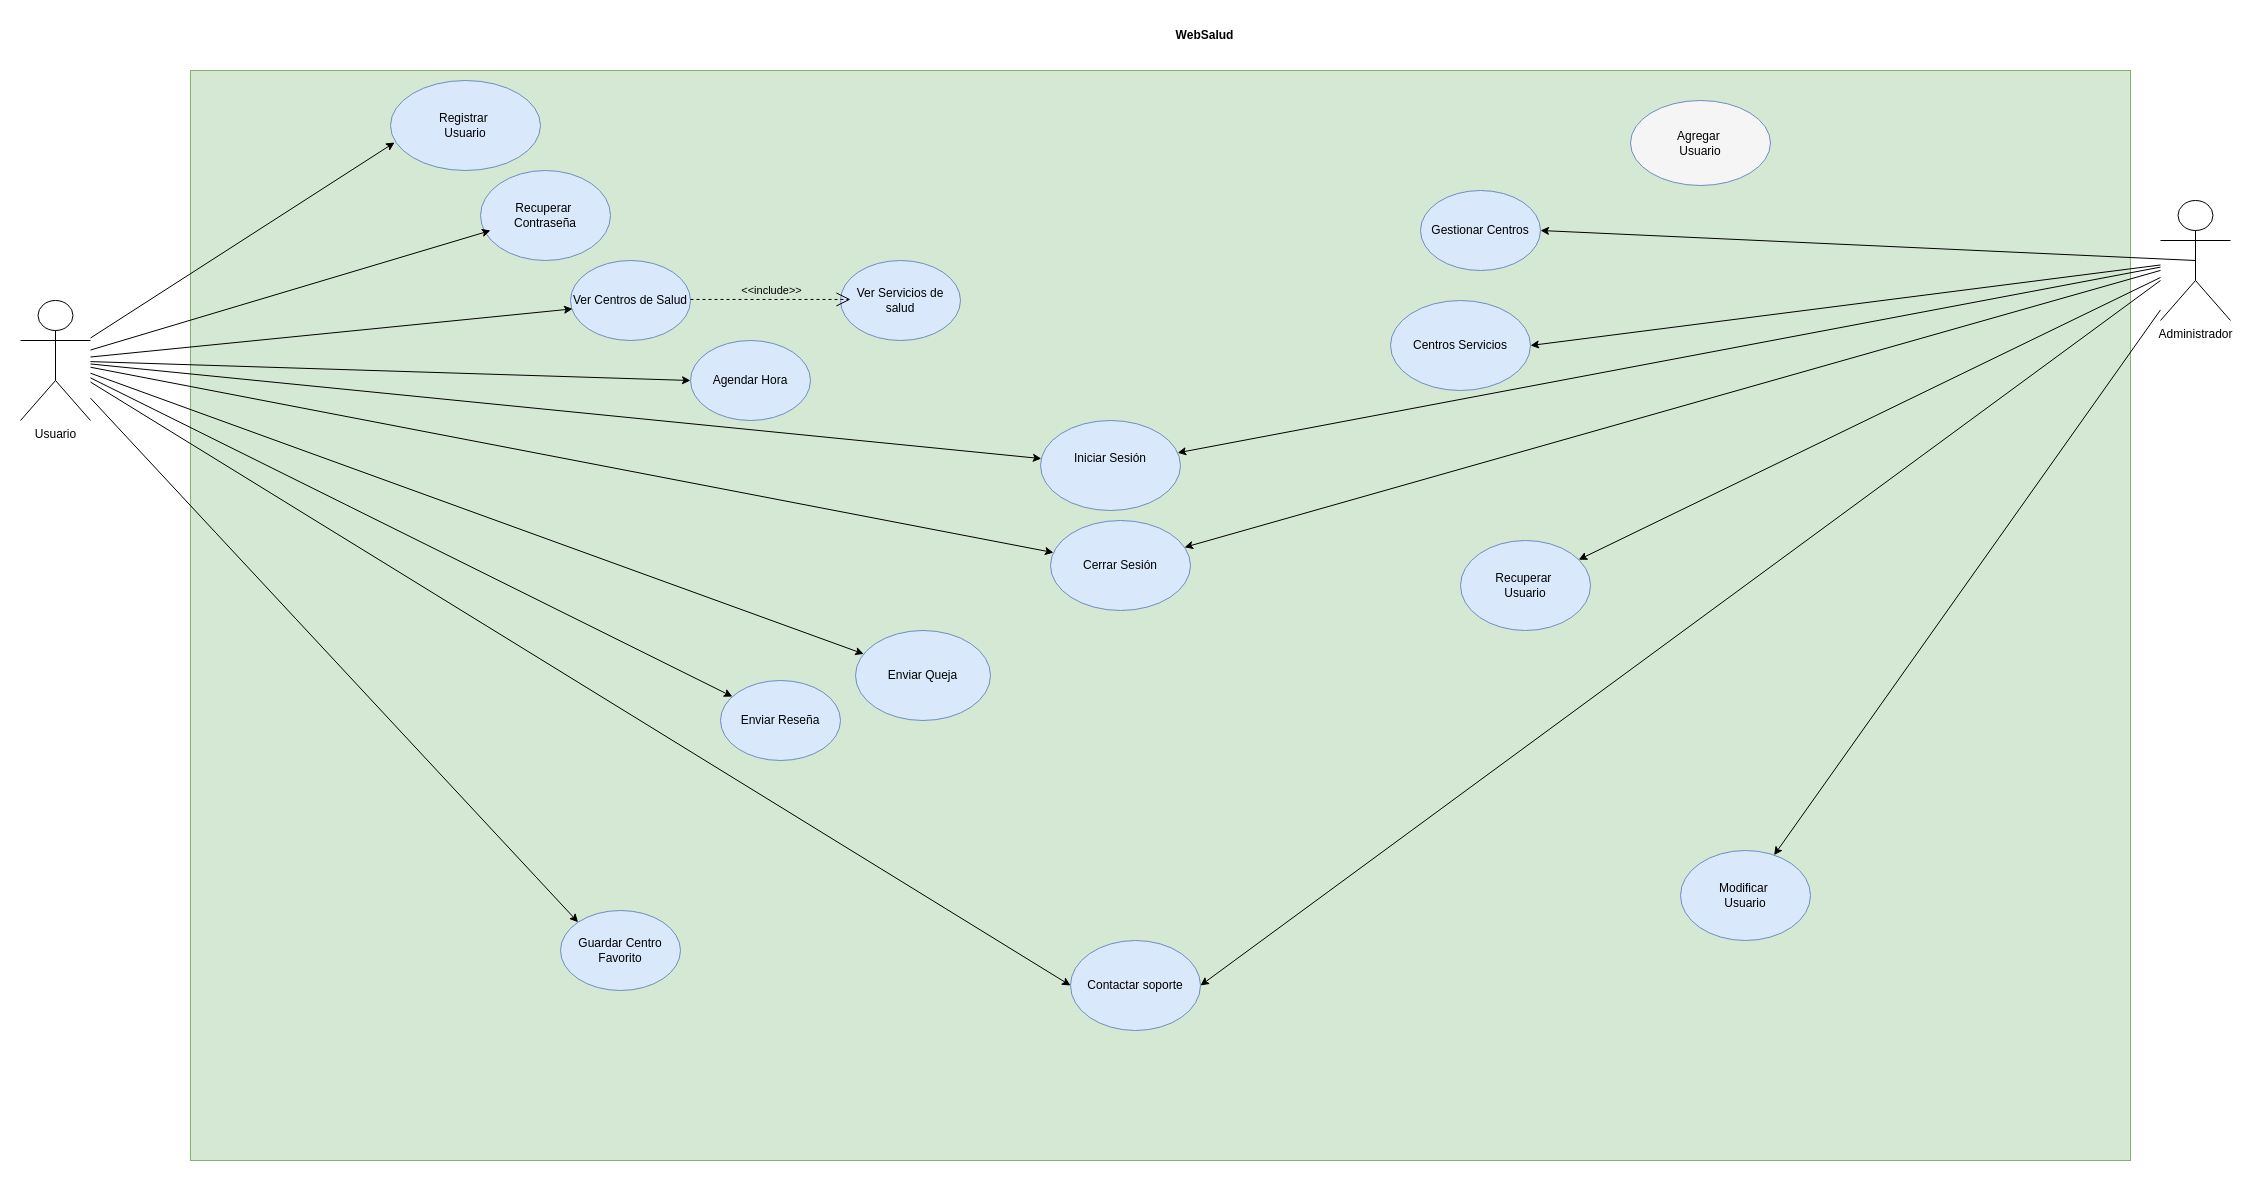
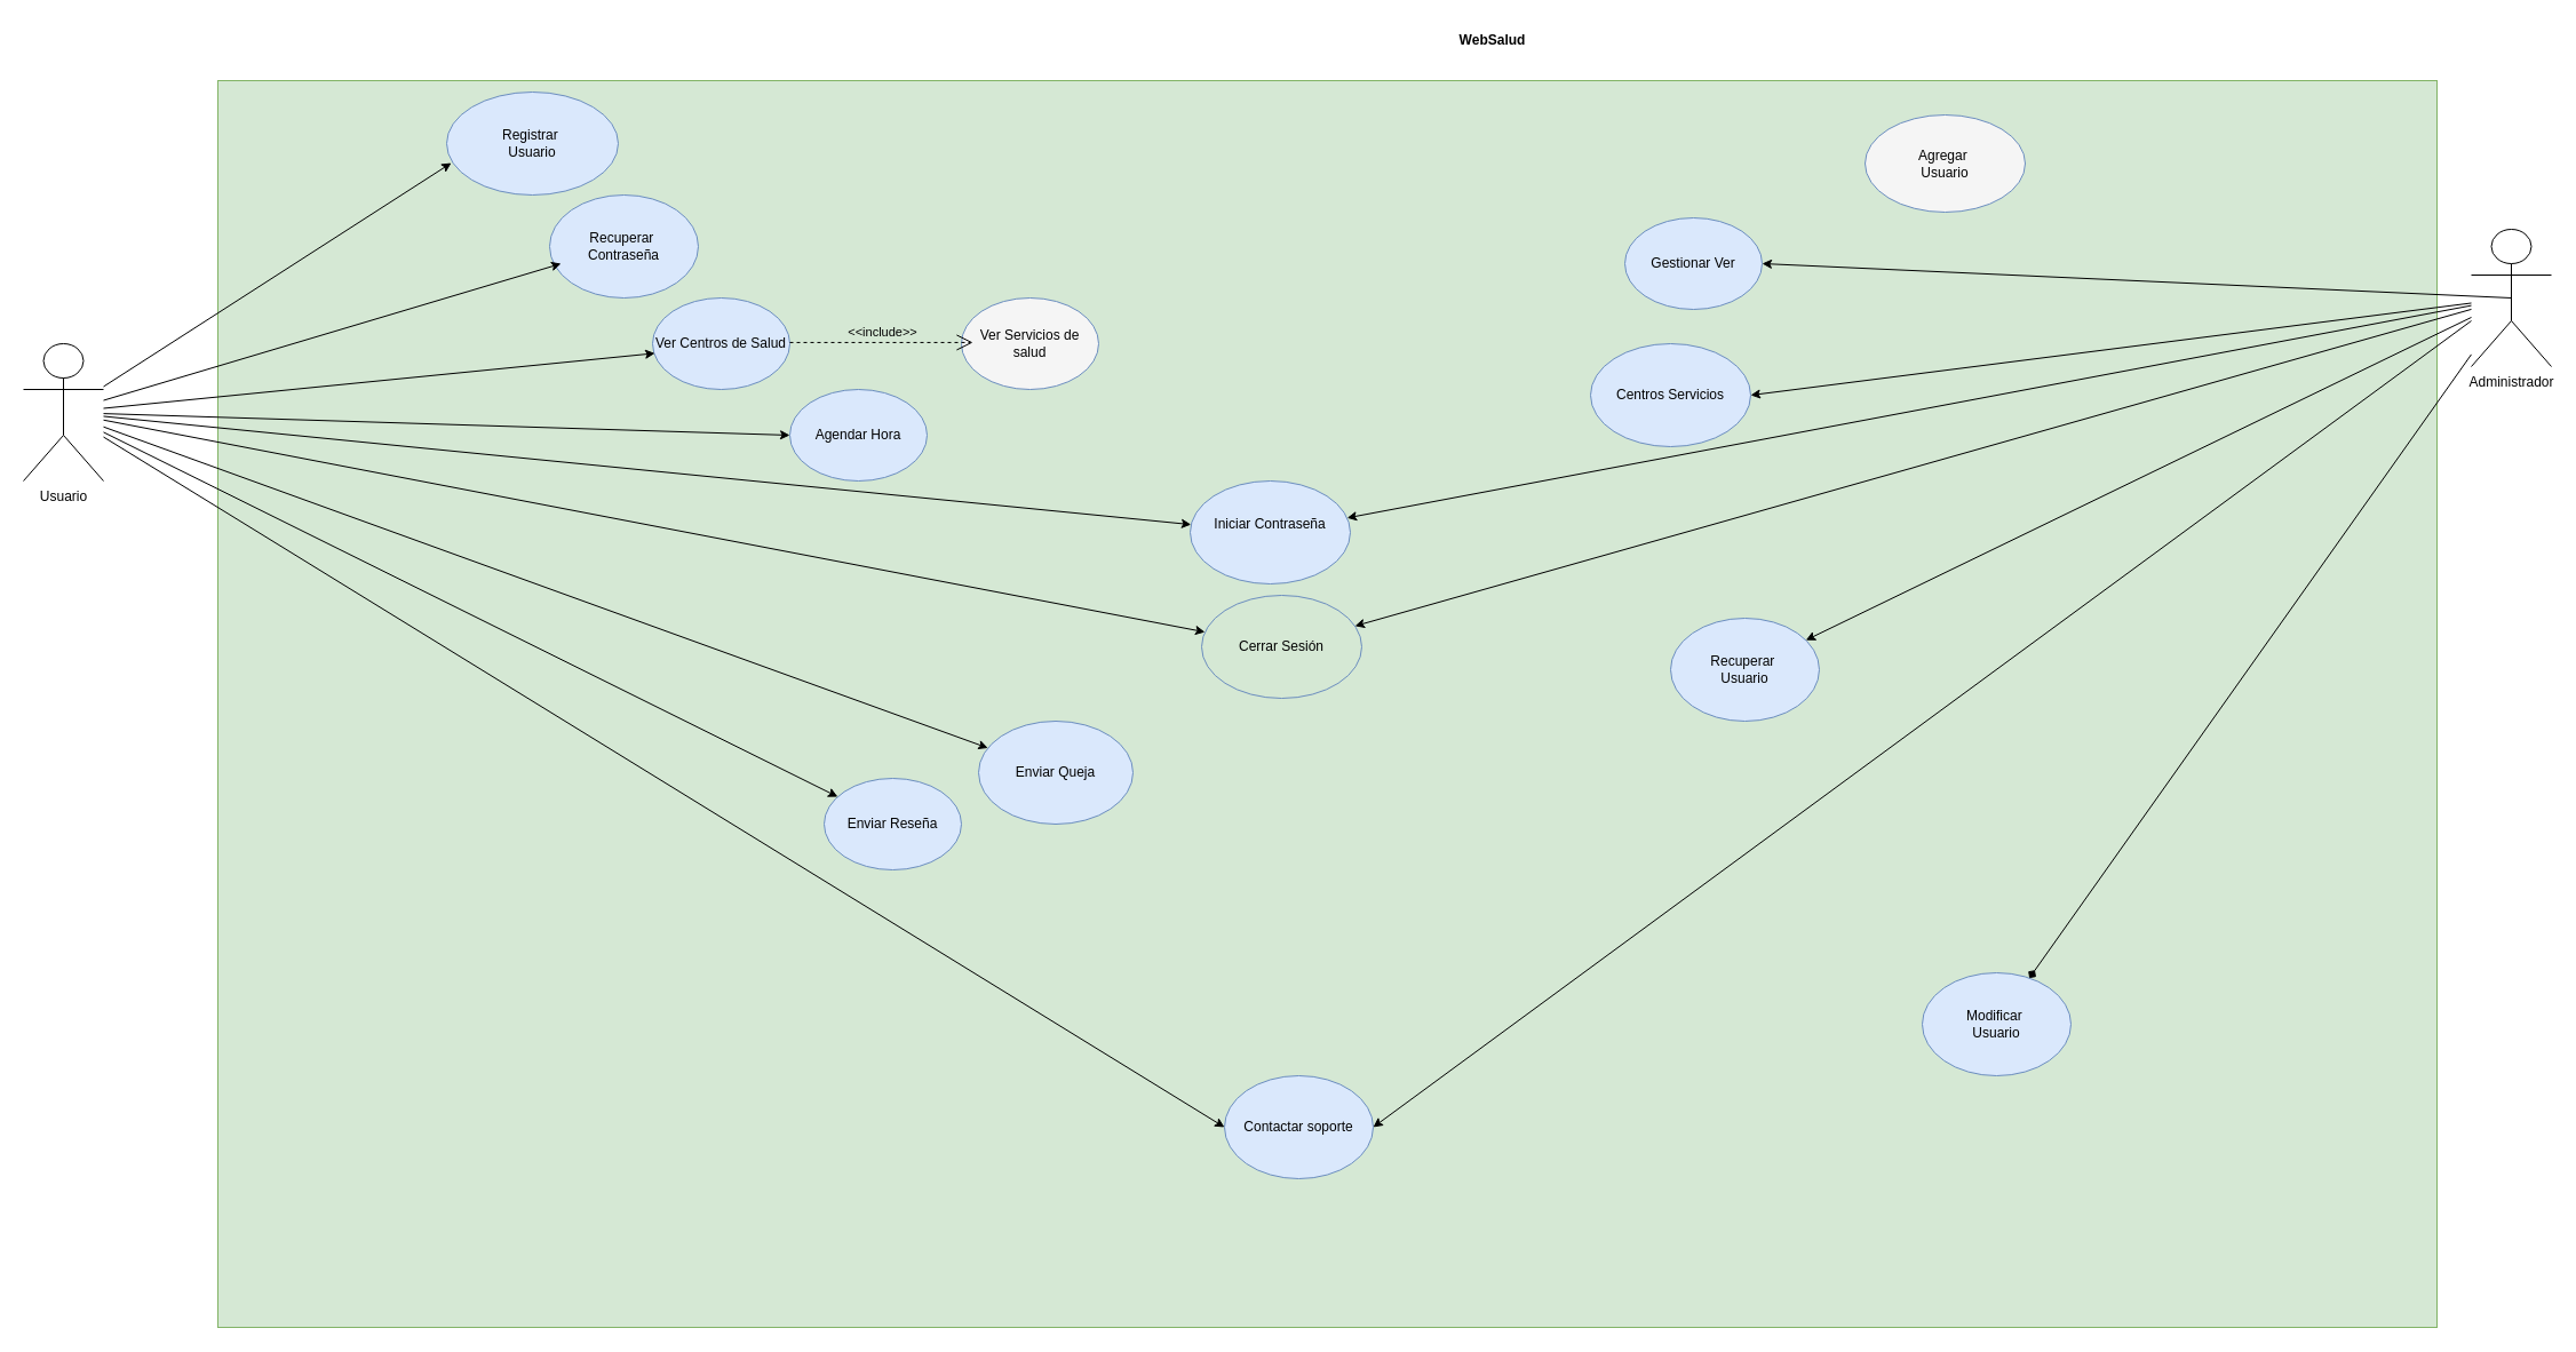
- <mxCell id="5" value="&lt;b&gt;WebSalud&lt;/b&gt;" style="text;html=1;align=center;verticalAlign=middle;resizable=0;points=[];autosize=1;strokeColor=none;fillColor=none;" vertex="1" parent="1"><mxGeometry x="1164" y="20" width="80" height="30" as="geometry" /></mxCell>
+ <mxCell id="5" value="&lt;b&gt;WebSalud&lt;/b&gt;" style="text;html=1;align=center;verticalAlign=middle;resizable=0;points=[];autosize=1;strokeColor=none;fillColor=none;" vertex="1" parent="1"><mxGeometry x="1264" y="20" width="80" height="30" as="geometry" /></mxCell>
- <mxCell id="27" value="Gestionar Centros" style="ellipse;whiteSpace=wrap;html=1;fillColor=#dae8fc;strokeColor=#6c8ebf;" vertex="1" parent="1"><mxGeometry x="1420" y="190" width="120" height="80" as="geometry" /></mxCell>
+ <mxCell id="27" value="Gestionar Ver" style="ellipse;whiteSpace=wrap;html=1;fillColor=#dae8fc;strokeColor=#6c8ebf;" vertex="1" parent="1"><mxGeometry x="1420" y="190" width="120" height="80" as="geometry" /></mxCell>
- <mxCell id="38" value="Ver Servicios de salud" style="ellipse;whiteSpace=wrap;html=1;fillColor=#dae8fc;strokeColor=#6c8ebf;" vertex="1" parent="1"><mxGeometry x="840" y="260" width="120" height="80" as="geometry" /></mxCell>
+ <mxCell id="38" value="Ver Servicios de salud" style="ellipse;whiteSpace=wrap;html=1;fillColor=#f5f5f5;strokeColor=#6c8ebf;" vertex="1" parent="1"><mxGeometry x="840" y="260" width="120" height="80" as="geometry" /></mxCell>
- <mxCell id="9" value="&#10;Iniciar Sesión&#10;&#10;" style="ellipse;whiteSpace=wrap;html=1;fillColor=#dae8fc;strokeColor=#6c8ebf;" vertex="1" parent="1"><mxGeometry x="1040" y="420" width="140" height="90" as="geometry" /></mxCell>
+ <mxCell id="9" value="&#10;Iniciar Contraseña&#10;&#10;" style="ellipse;whiteSpace=wrap;html=1;fillColor=#dae8fc;strokeColor=#6c8ebf;" vertex="1" parent="1"><mxGeometry x="1040" y="420" width="140" height="90" as="geometry" /></mxCell>
- <mxCell id="11" value="Cerrar Sesión" style="ellipse;whiteSpace=wrap;html=1;fillColor=#dae8fc;strokeColor=#6c8ebf;" vertex="1" parent="1"><mxGeometry x="1050" y="520" width="140" height="90" as="geometry" /></mxCell>
+ <mxCell id="11" value="Cerrar Sesión" style="ellipse;whiteSpace=wrap;html=1;fillColor=#d5e8d4;strokeColor=#6c8ebf;" vertex="1" parent="1"><mxGeometry x="1050" y="520" width="140" height="90" as="geometry" /></mxCell>
- <mxCell id="31" value="" style="endArrow=classic;html=1;rounded=0;entryX=0;entryY=0;entryDx=0;entryDy=0;" edge="1" parent="1" source="2" target="24"><mxGeometry width="50" height="50" relative="1" as="geometry"><mxPoint x="410" y="640" as="sourcePoint" /><mxPoint x="460" y="590" as="targetPoint" /></mxGeometry></mxCell>
- <mxCell id="21" value="" style="edgeStyle=none;orthogonalLoop=1;jettySize=auto;html=1;rounded=0;" edge="1" parent="1" source="3" target="19"><mxGeometry width="100" relative="1" as="geometry"><mxPoint x="1750" y="360" as="sourcePoint" /><mxPoint x="1850" y="360" as="targetPoint" /><Array as="points" /></mxGeometry></mxCell>
+ <mxCell id="21" value="" style="edgeStyle=none;orthogonalLoop=1;jettySize=auto;html=1;rounded=0;endArrow=diamond;" edge="1" parent="1" source="3" target="19"><mxGeometry width="100" relative="1" as="geometry"><mxPoint x="1750" y="360" as="sourcePoint" /><mxPoint x="1850" y="360" as="targetPoint" /><Array as="points" /></mxGeometry></mxCell>
- <mxCell id="24" value="Guardar Centro Favorito" style="ellipse;whiteSpace=wrap;html=1;fillColor=#dae8fc;strokeColor=#6c8ebf;" vertex="1" parent="1"><mxGeometry x="560" y="910" width="120" height="80" as="geometry" /></mxCell>
